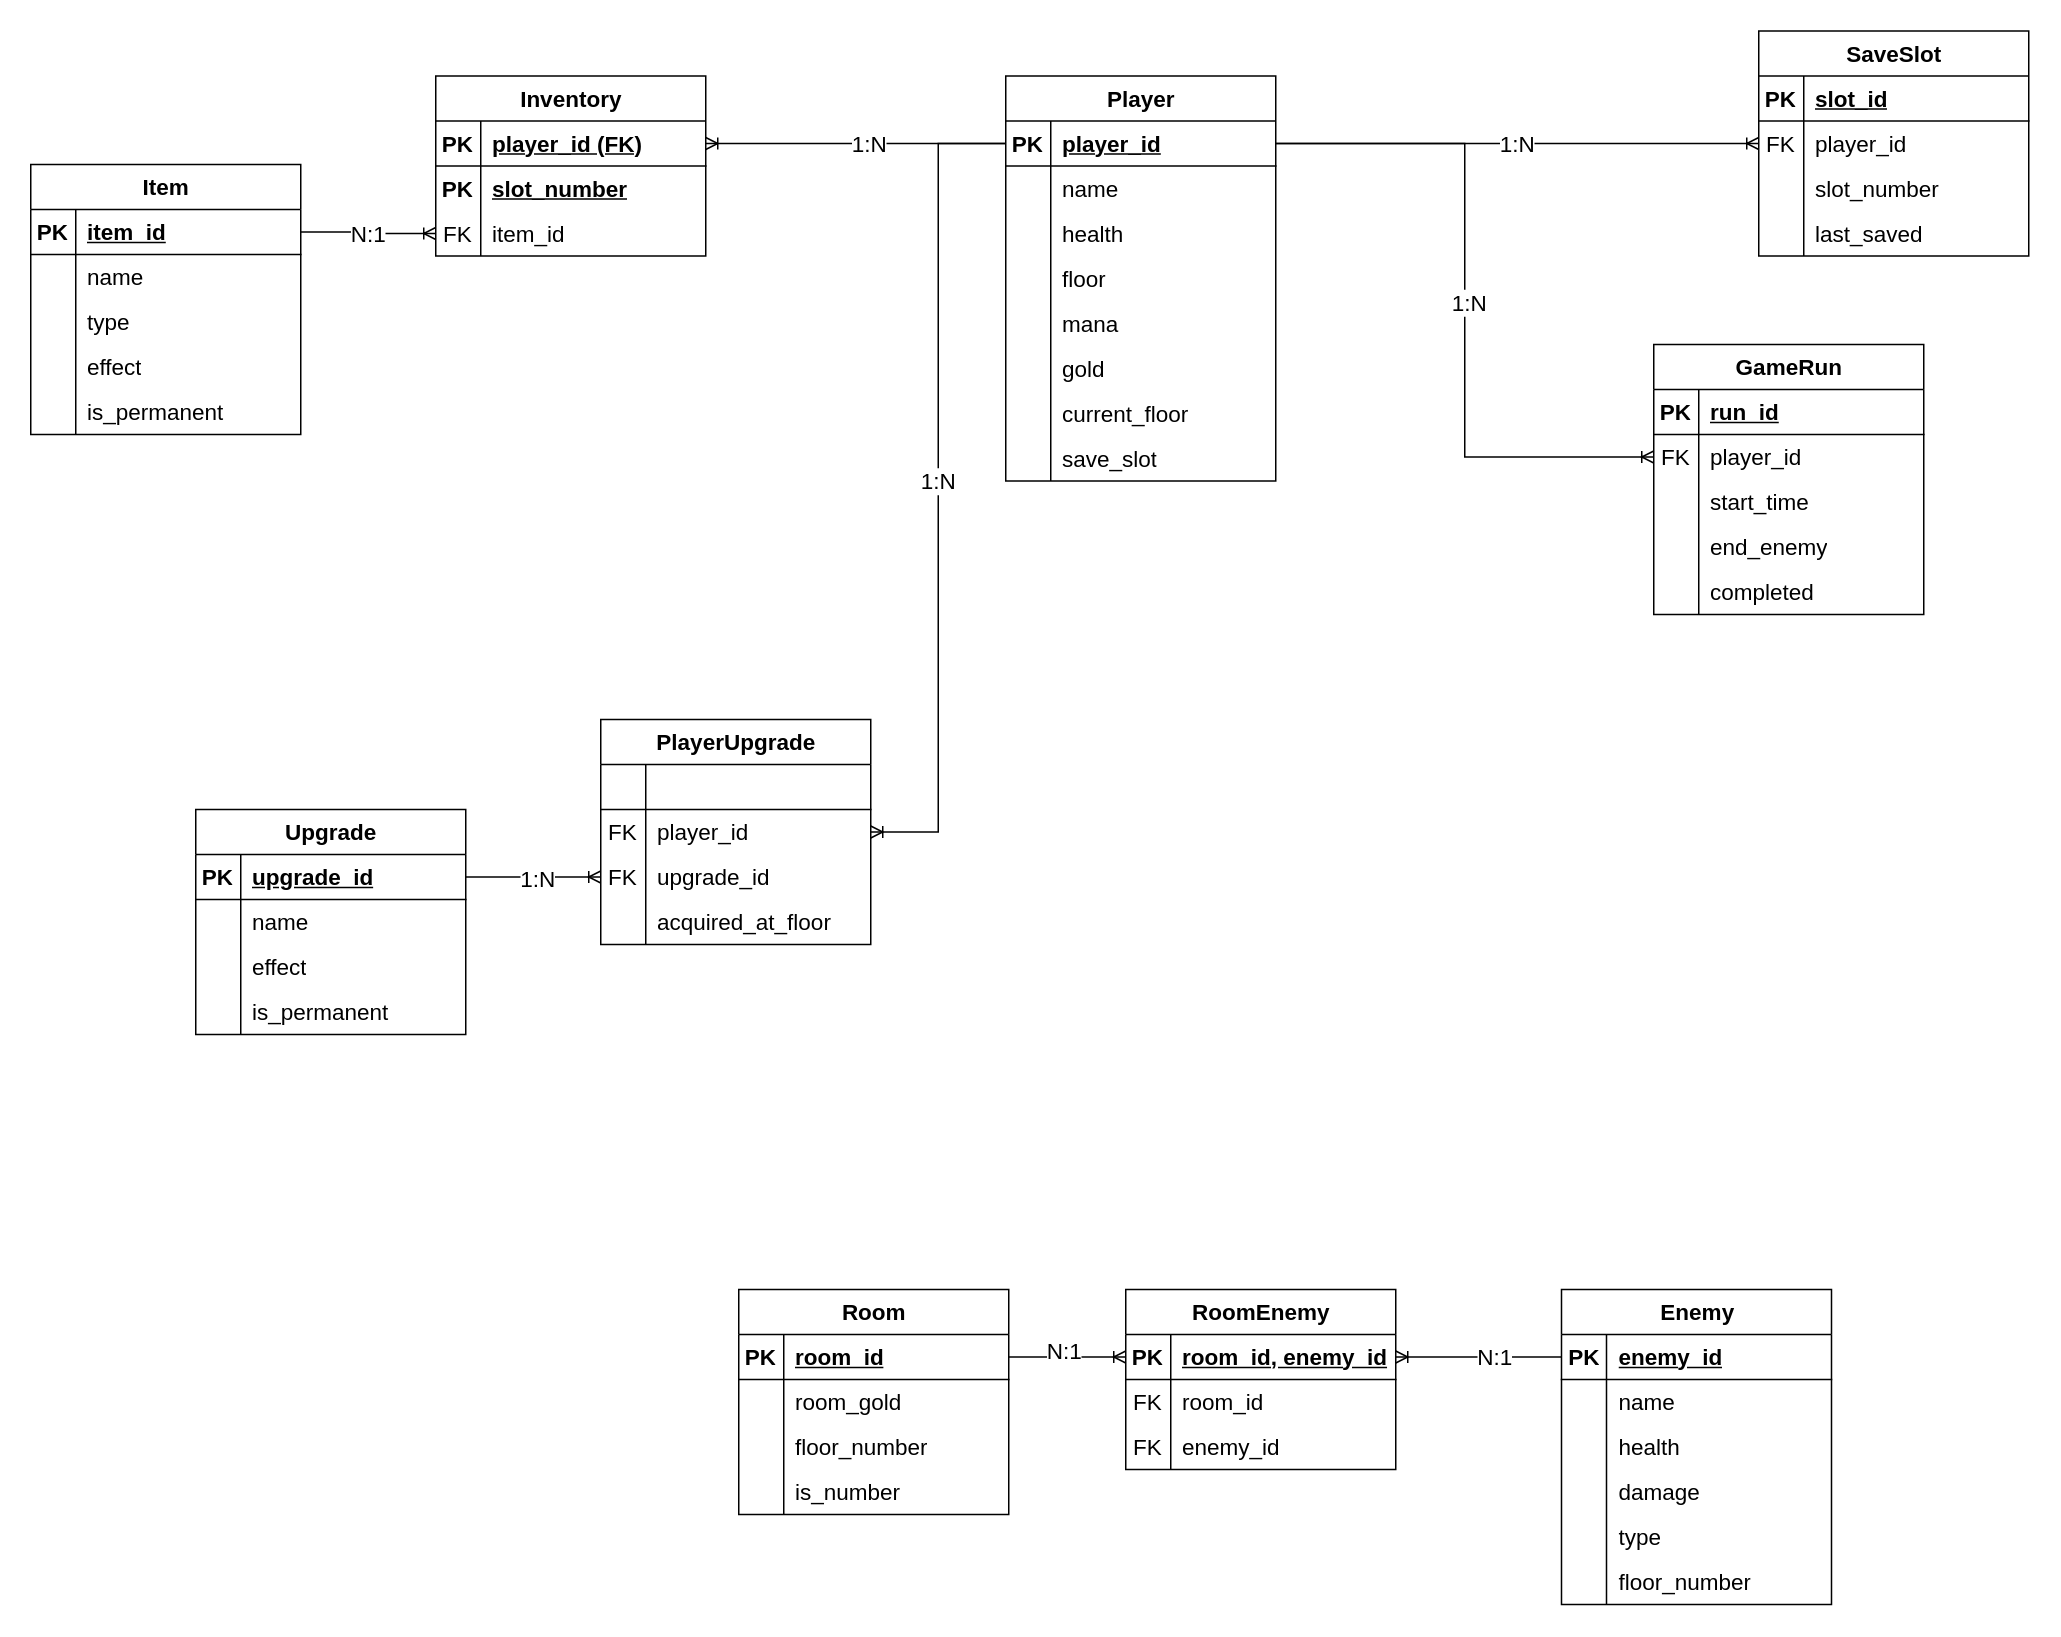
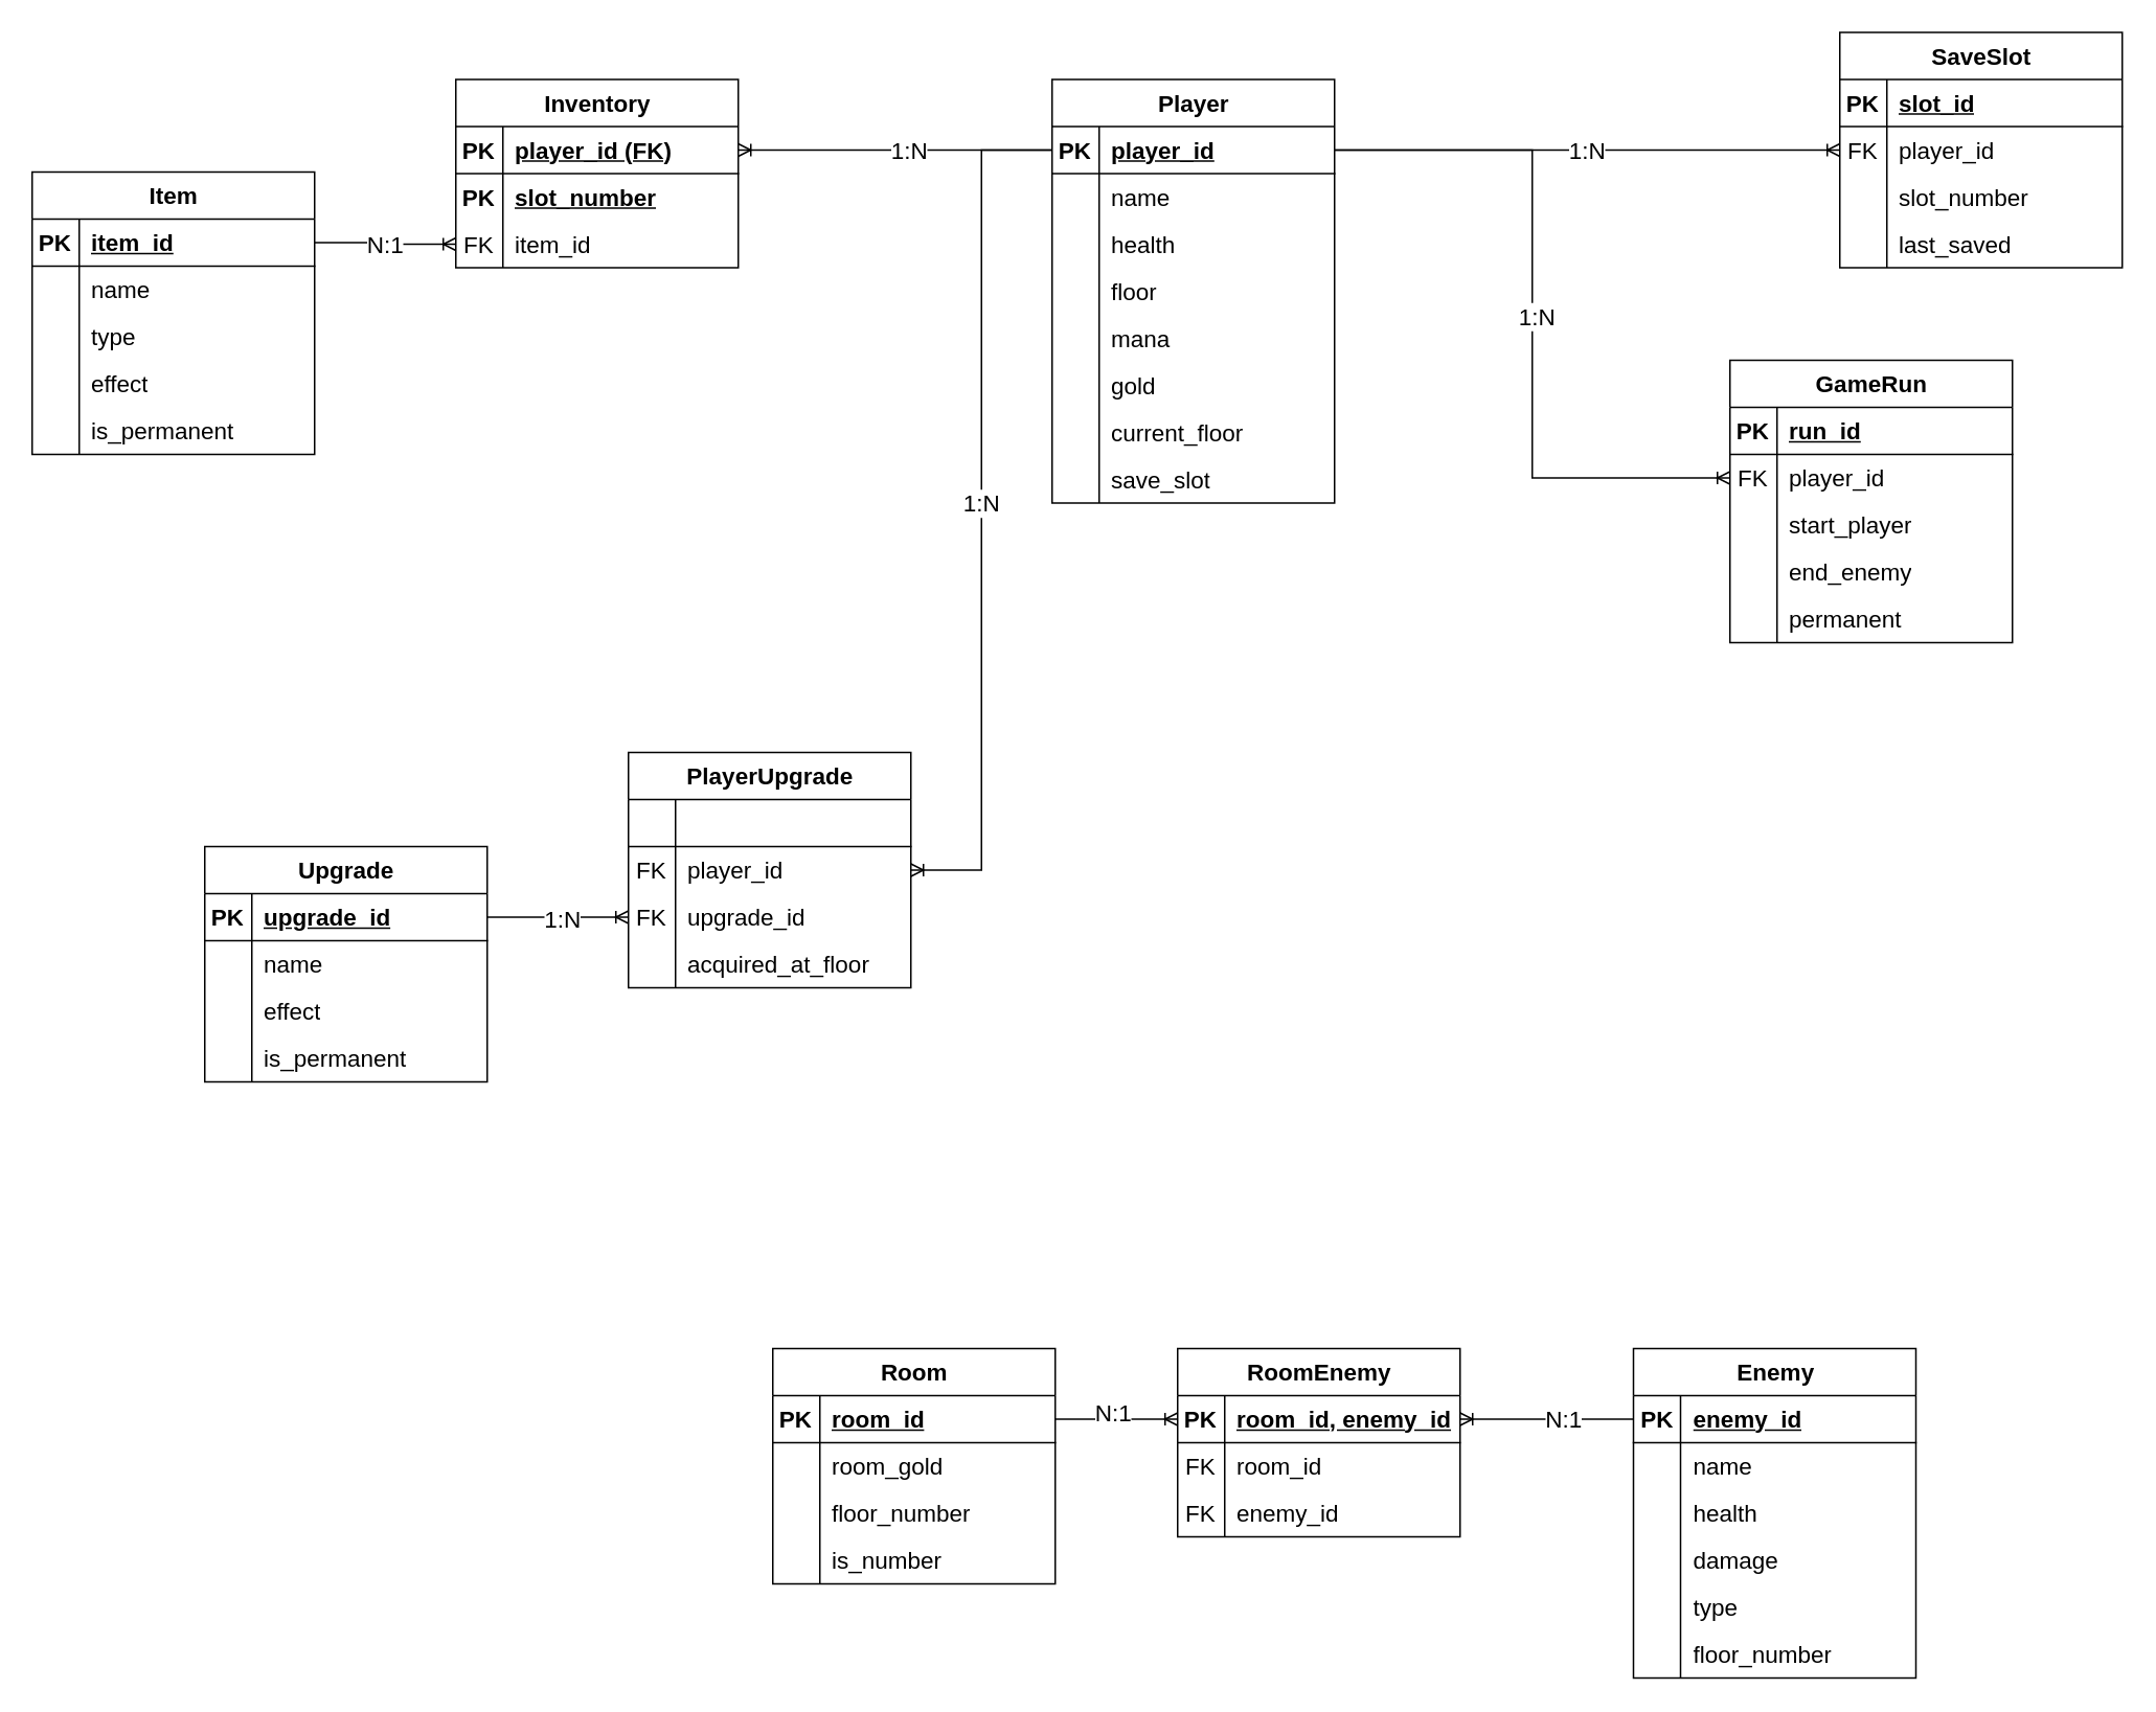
- <mxCell id="132" value="start_time" style="shape=partialRectangle;connectable=0;fillColor=none;top=0;left=0;bottom=0;right=0;align=left;spacingLeft=6;overflow=hidden;whiteSpace=wrap;html=1;fontSize=15;" vertex="1" parent="130"><mxGeometry x="30" width="150" height="30" as="geometry"><mxRectangle width="150" height="30" as="alternateBounds" /></mxGeometry></mxCell>
+ <mxCell id="132" value="start_player" style="shape=partialRectangle;connectable=0;fillColor=none;top=0;left=0;bottom=0;right=0;align=left;spacingLeft=6;overflow=hidden;whiteSpace=wrap;html=1;fontSize=15;" vertex="1" parent="130"><mxGeometry x="30" width="150" height="30" as="geometry"><mxRectangle width="150" height="30" as="alternateBounds" /></mxGeometry></mxCell>
- <mxCell id="138" value="completed" style="shape=partialRectangle;connectable=0;fillColor=none;top=0;left=0;bottom=0;right=0;align=left;spacingLeft=6;overflow=hidden;whiteSpace=wrap;html=1;fontSize=15;" vertex="1" parent="136"><mxGeometry x="30" width="150" height="30" as="geometry"><mxRectangle width="150" height="30" as="alternateBounds" /></mxGeometry></mxCell>
+ <mxCell id="138" value="permanent" style="shape=partialRectangle;connectable=0;fillColor=none;top=0;left=0;bottom=0;right=0;align=left;spacingLeft=6;overflow=hidden;whiteSpace=wrap;html=1;fontSize=15;" vertex="1" parent="136"><mxGeometry x="30" width="150" height="30" as="geometry"><mxRectangle width="150" height="30" as="alternateBounds" /></mxGeometry></mxCell>
